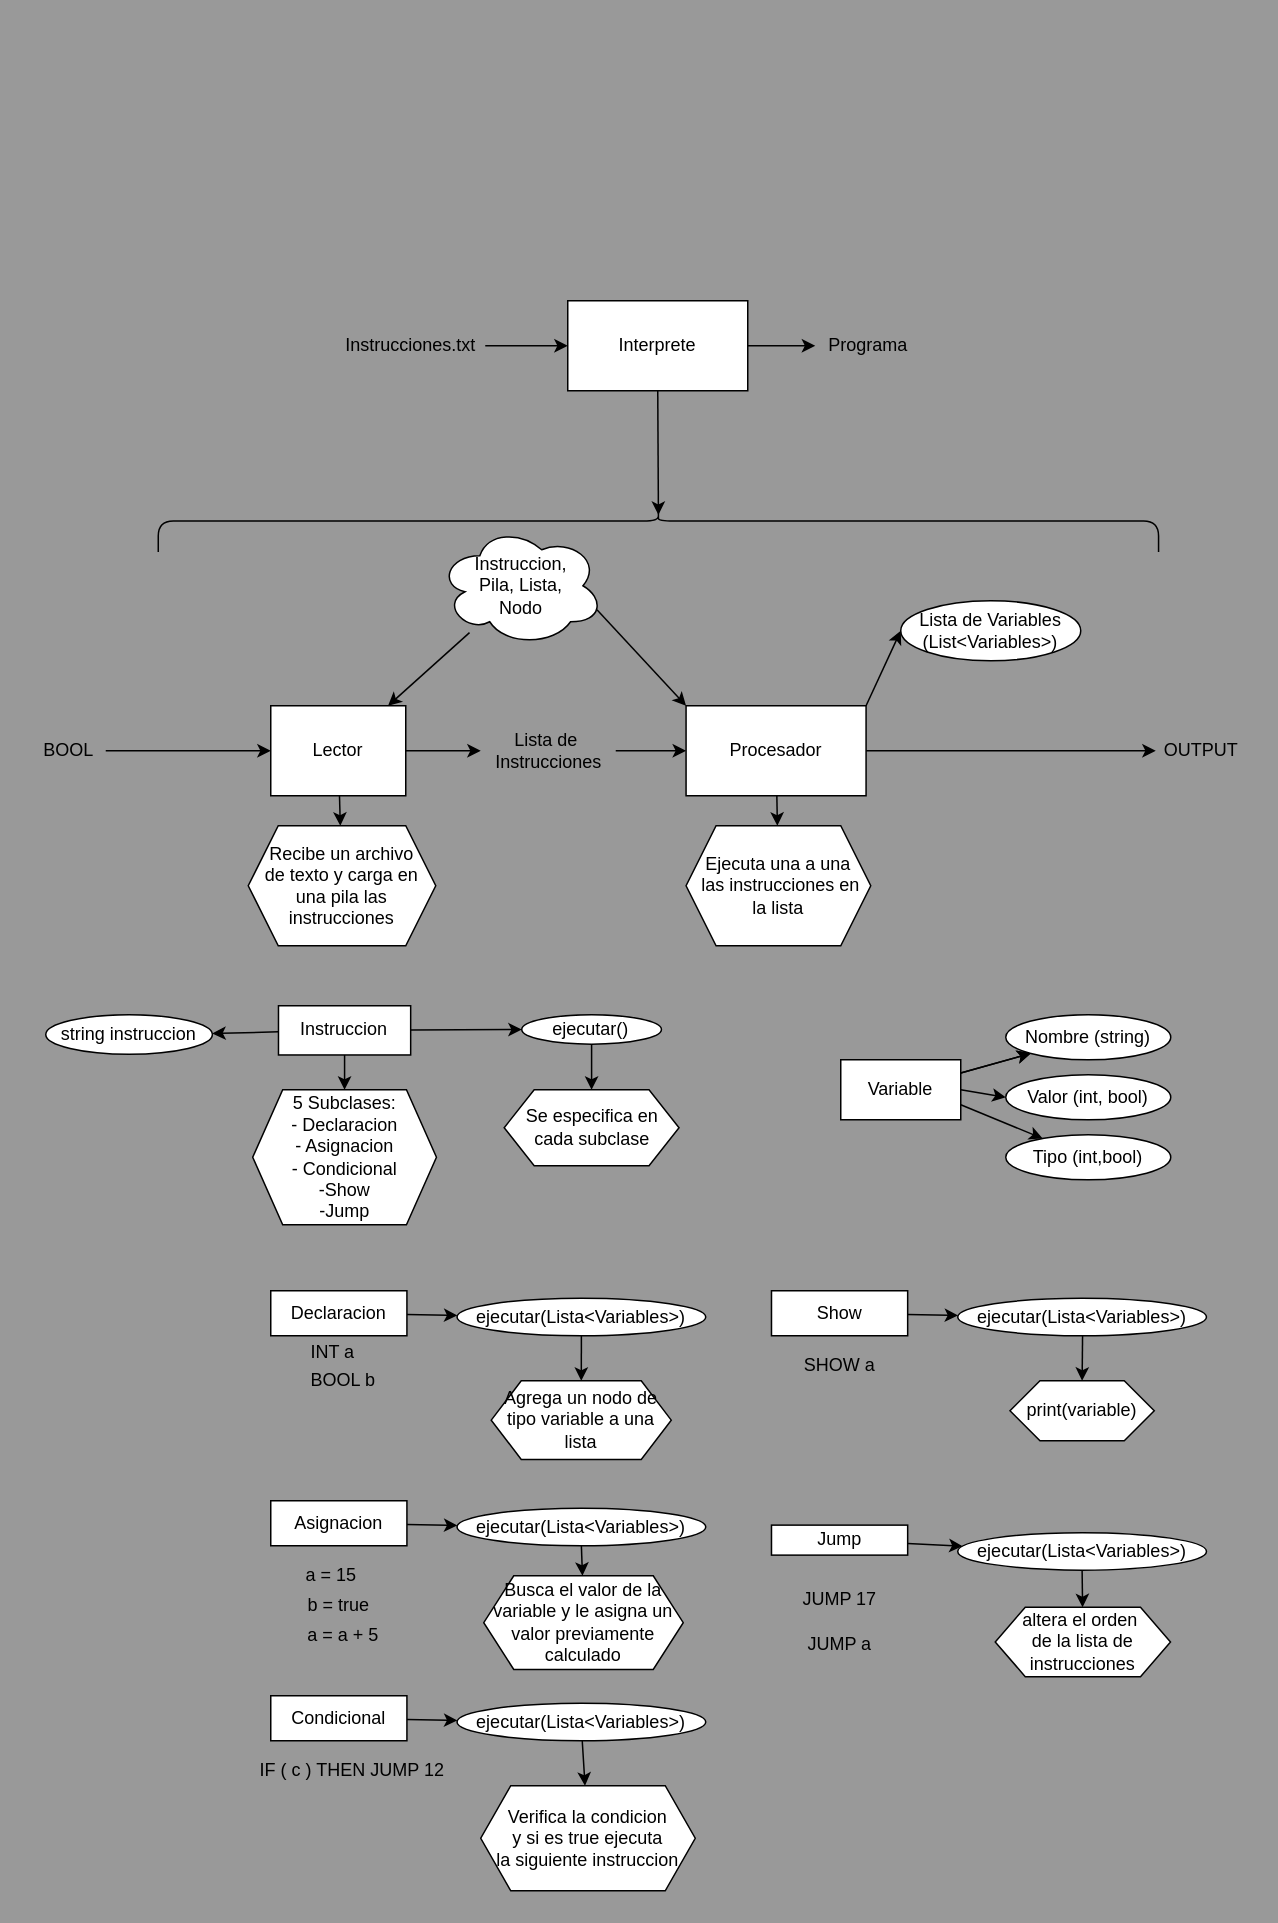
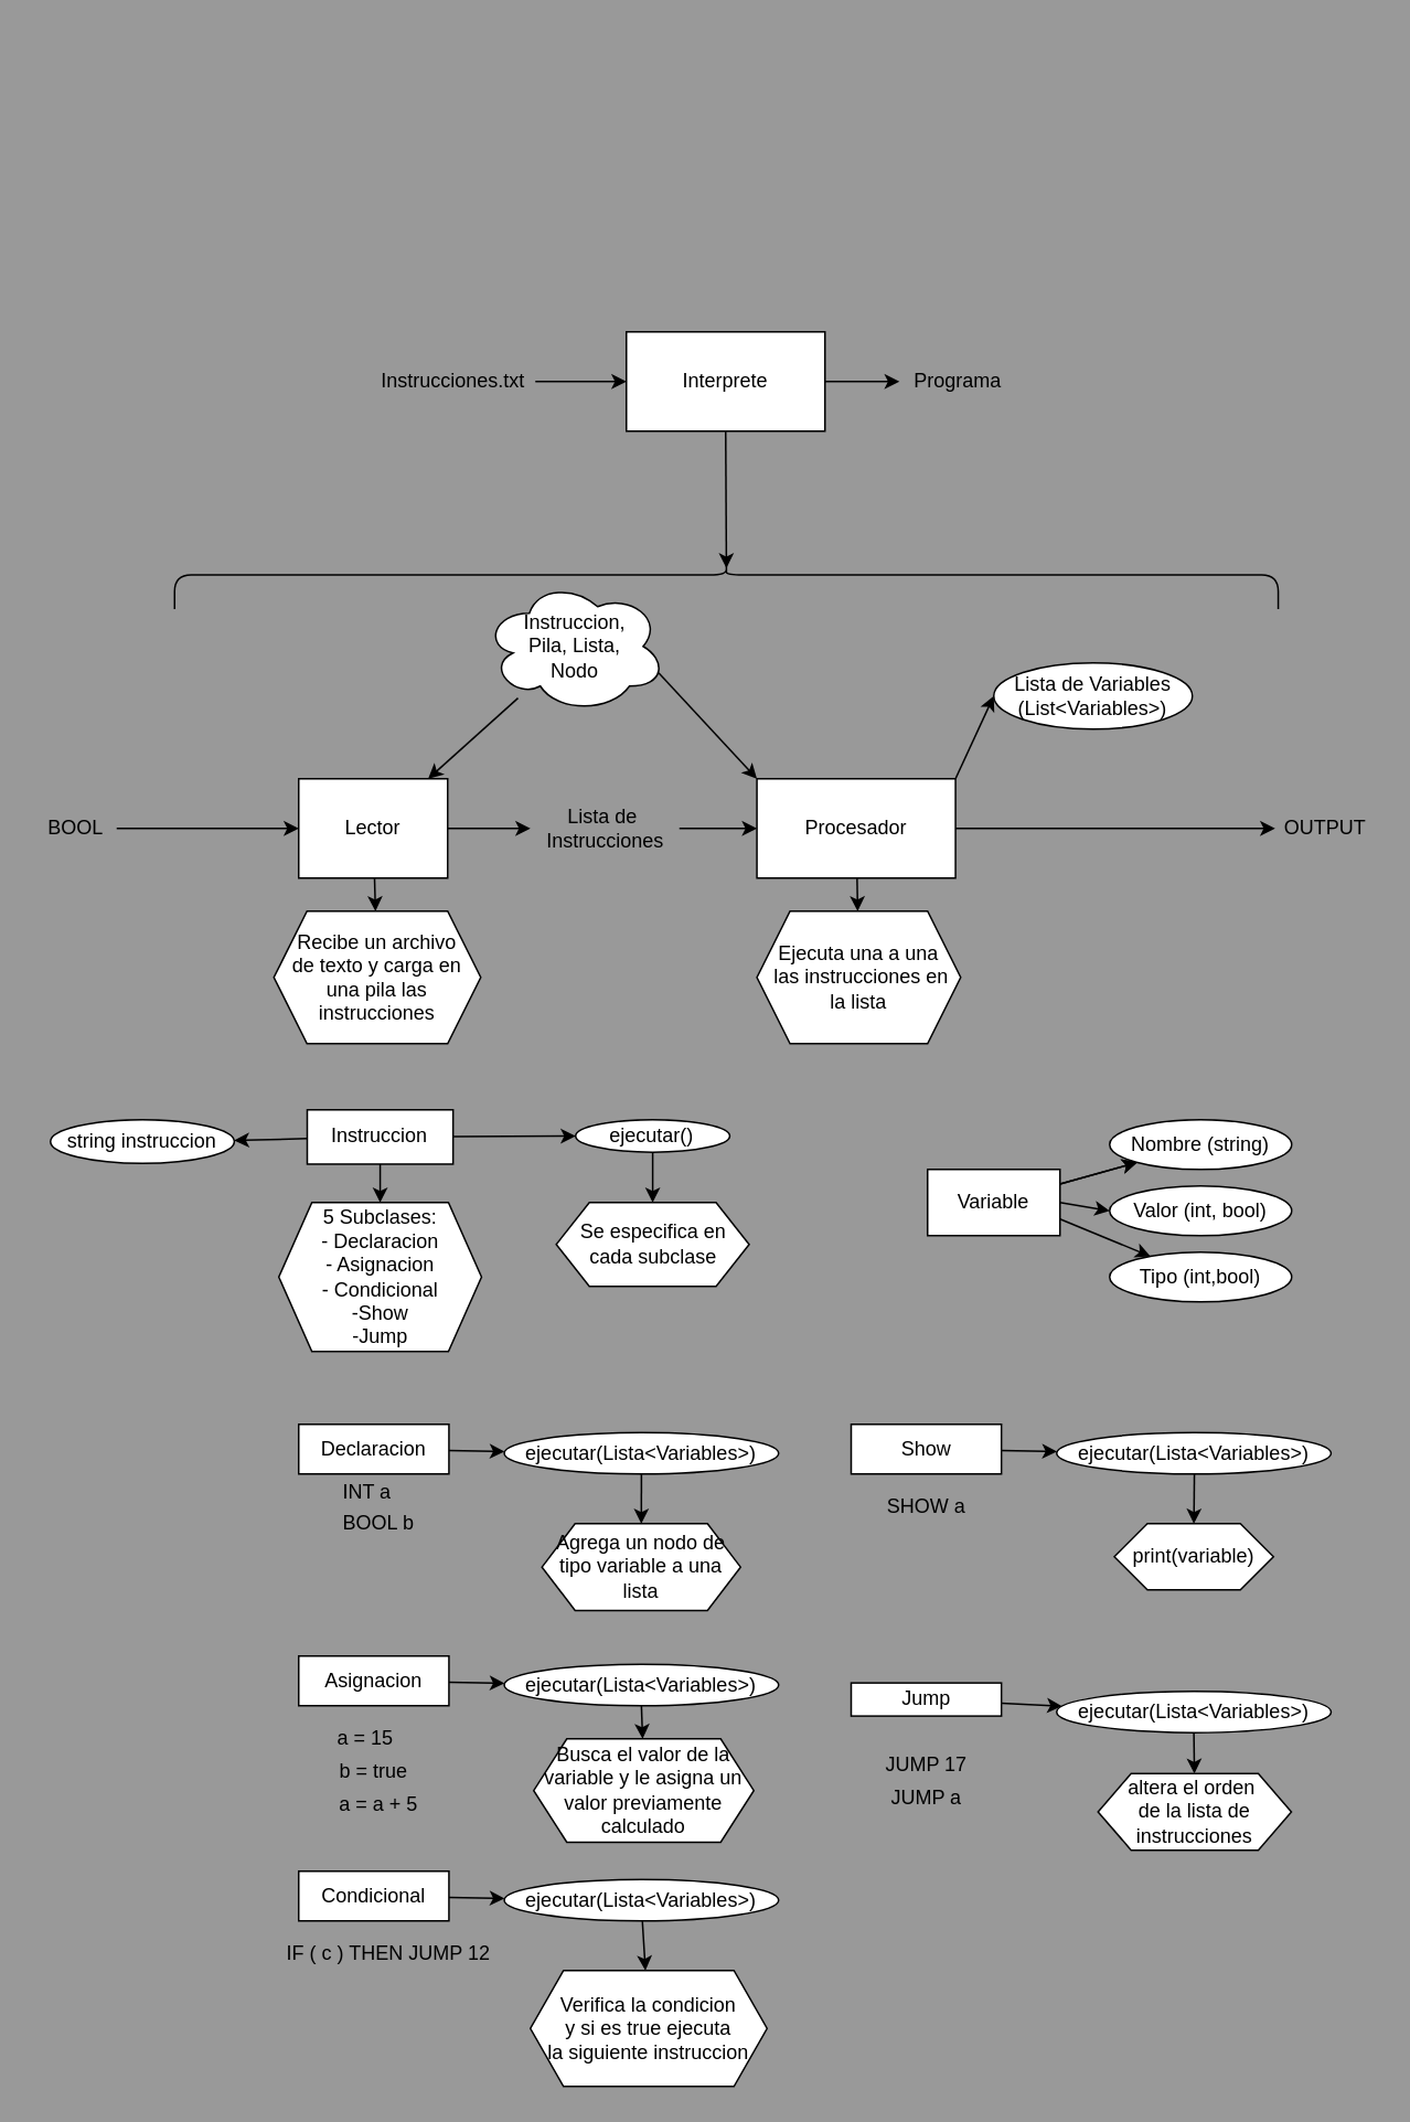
- <mxCell id="77" value="JUMP a" style="text;html=1;align=center;verticalAlign=middle;resizable=0;points=[];autosize=1;strokeColor=none;fillColor=none;" vertex="1" parent="1"><mxGeometry x="529.22" y="1086.25" width="60" height="20" as="geometry" /></mxCell>
+ <mxCell id="77" value="JUMP a" style="text;html=1;align=center;verticalAlign=middle;resizable=0;points=[];autosize=1;strokeColor=none;fillColor=none;" vertex="1" parent="1"><mxGeometry x="529.22" y="1076.25" width="60" height="20" as="geometry" /></mxCell>
